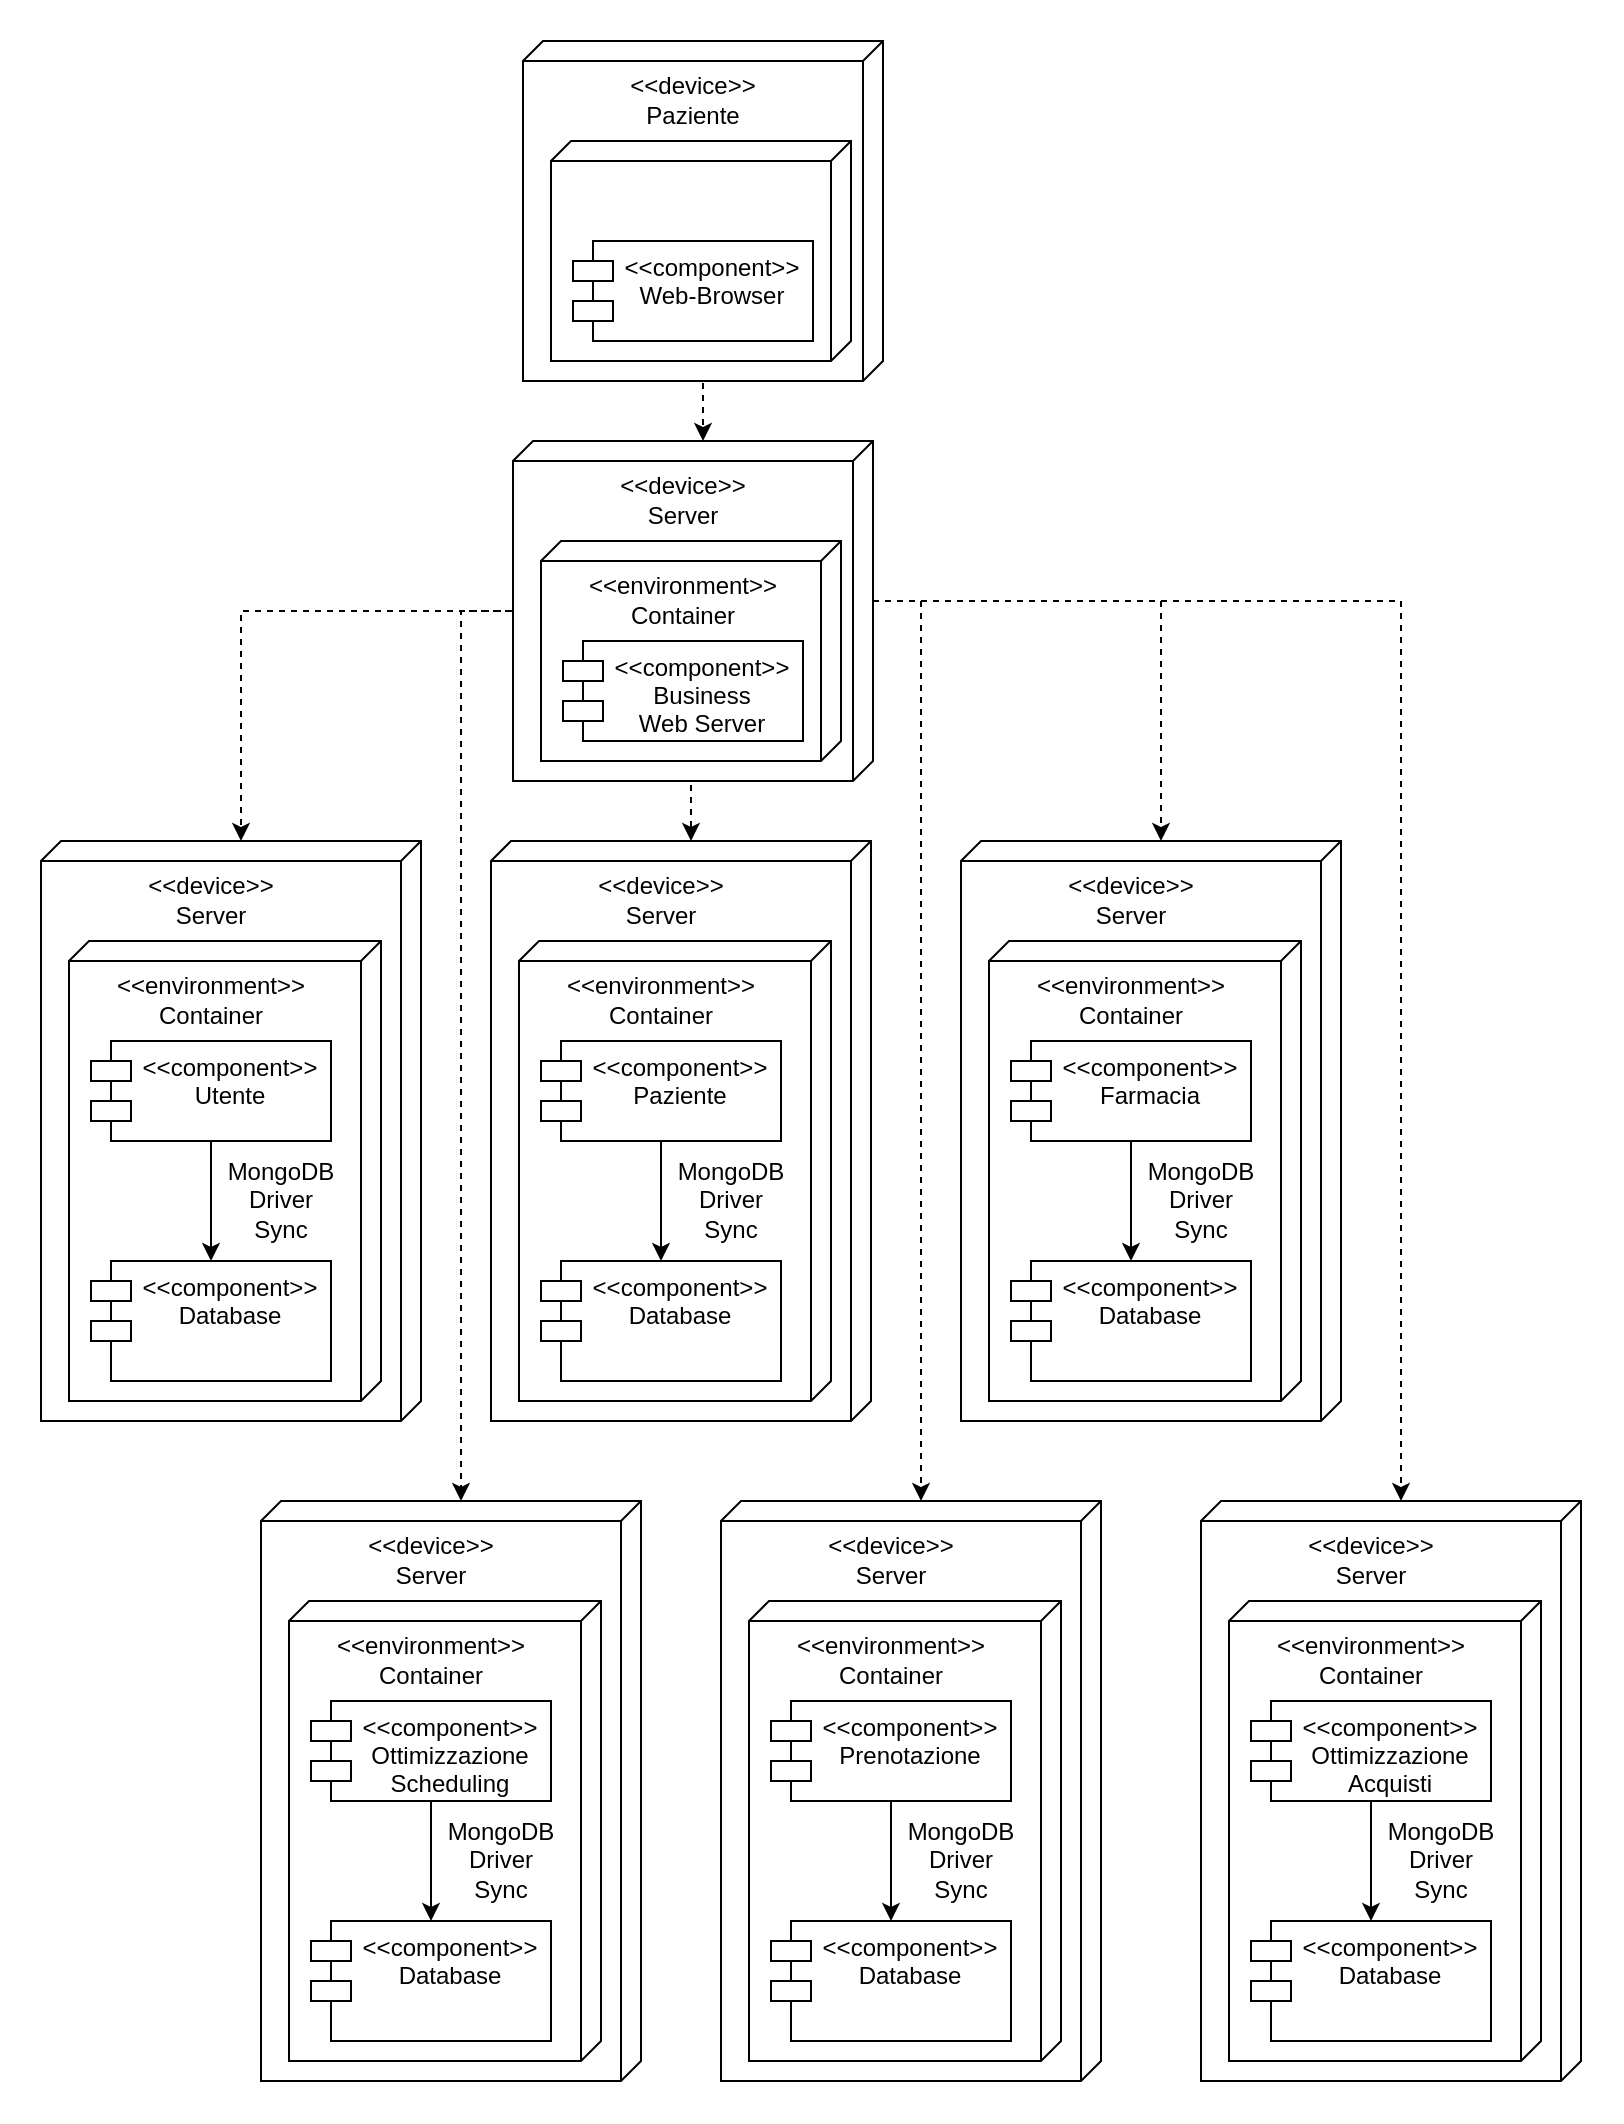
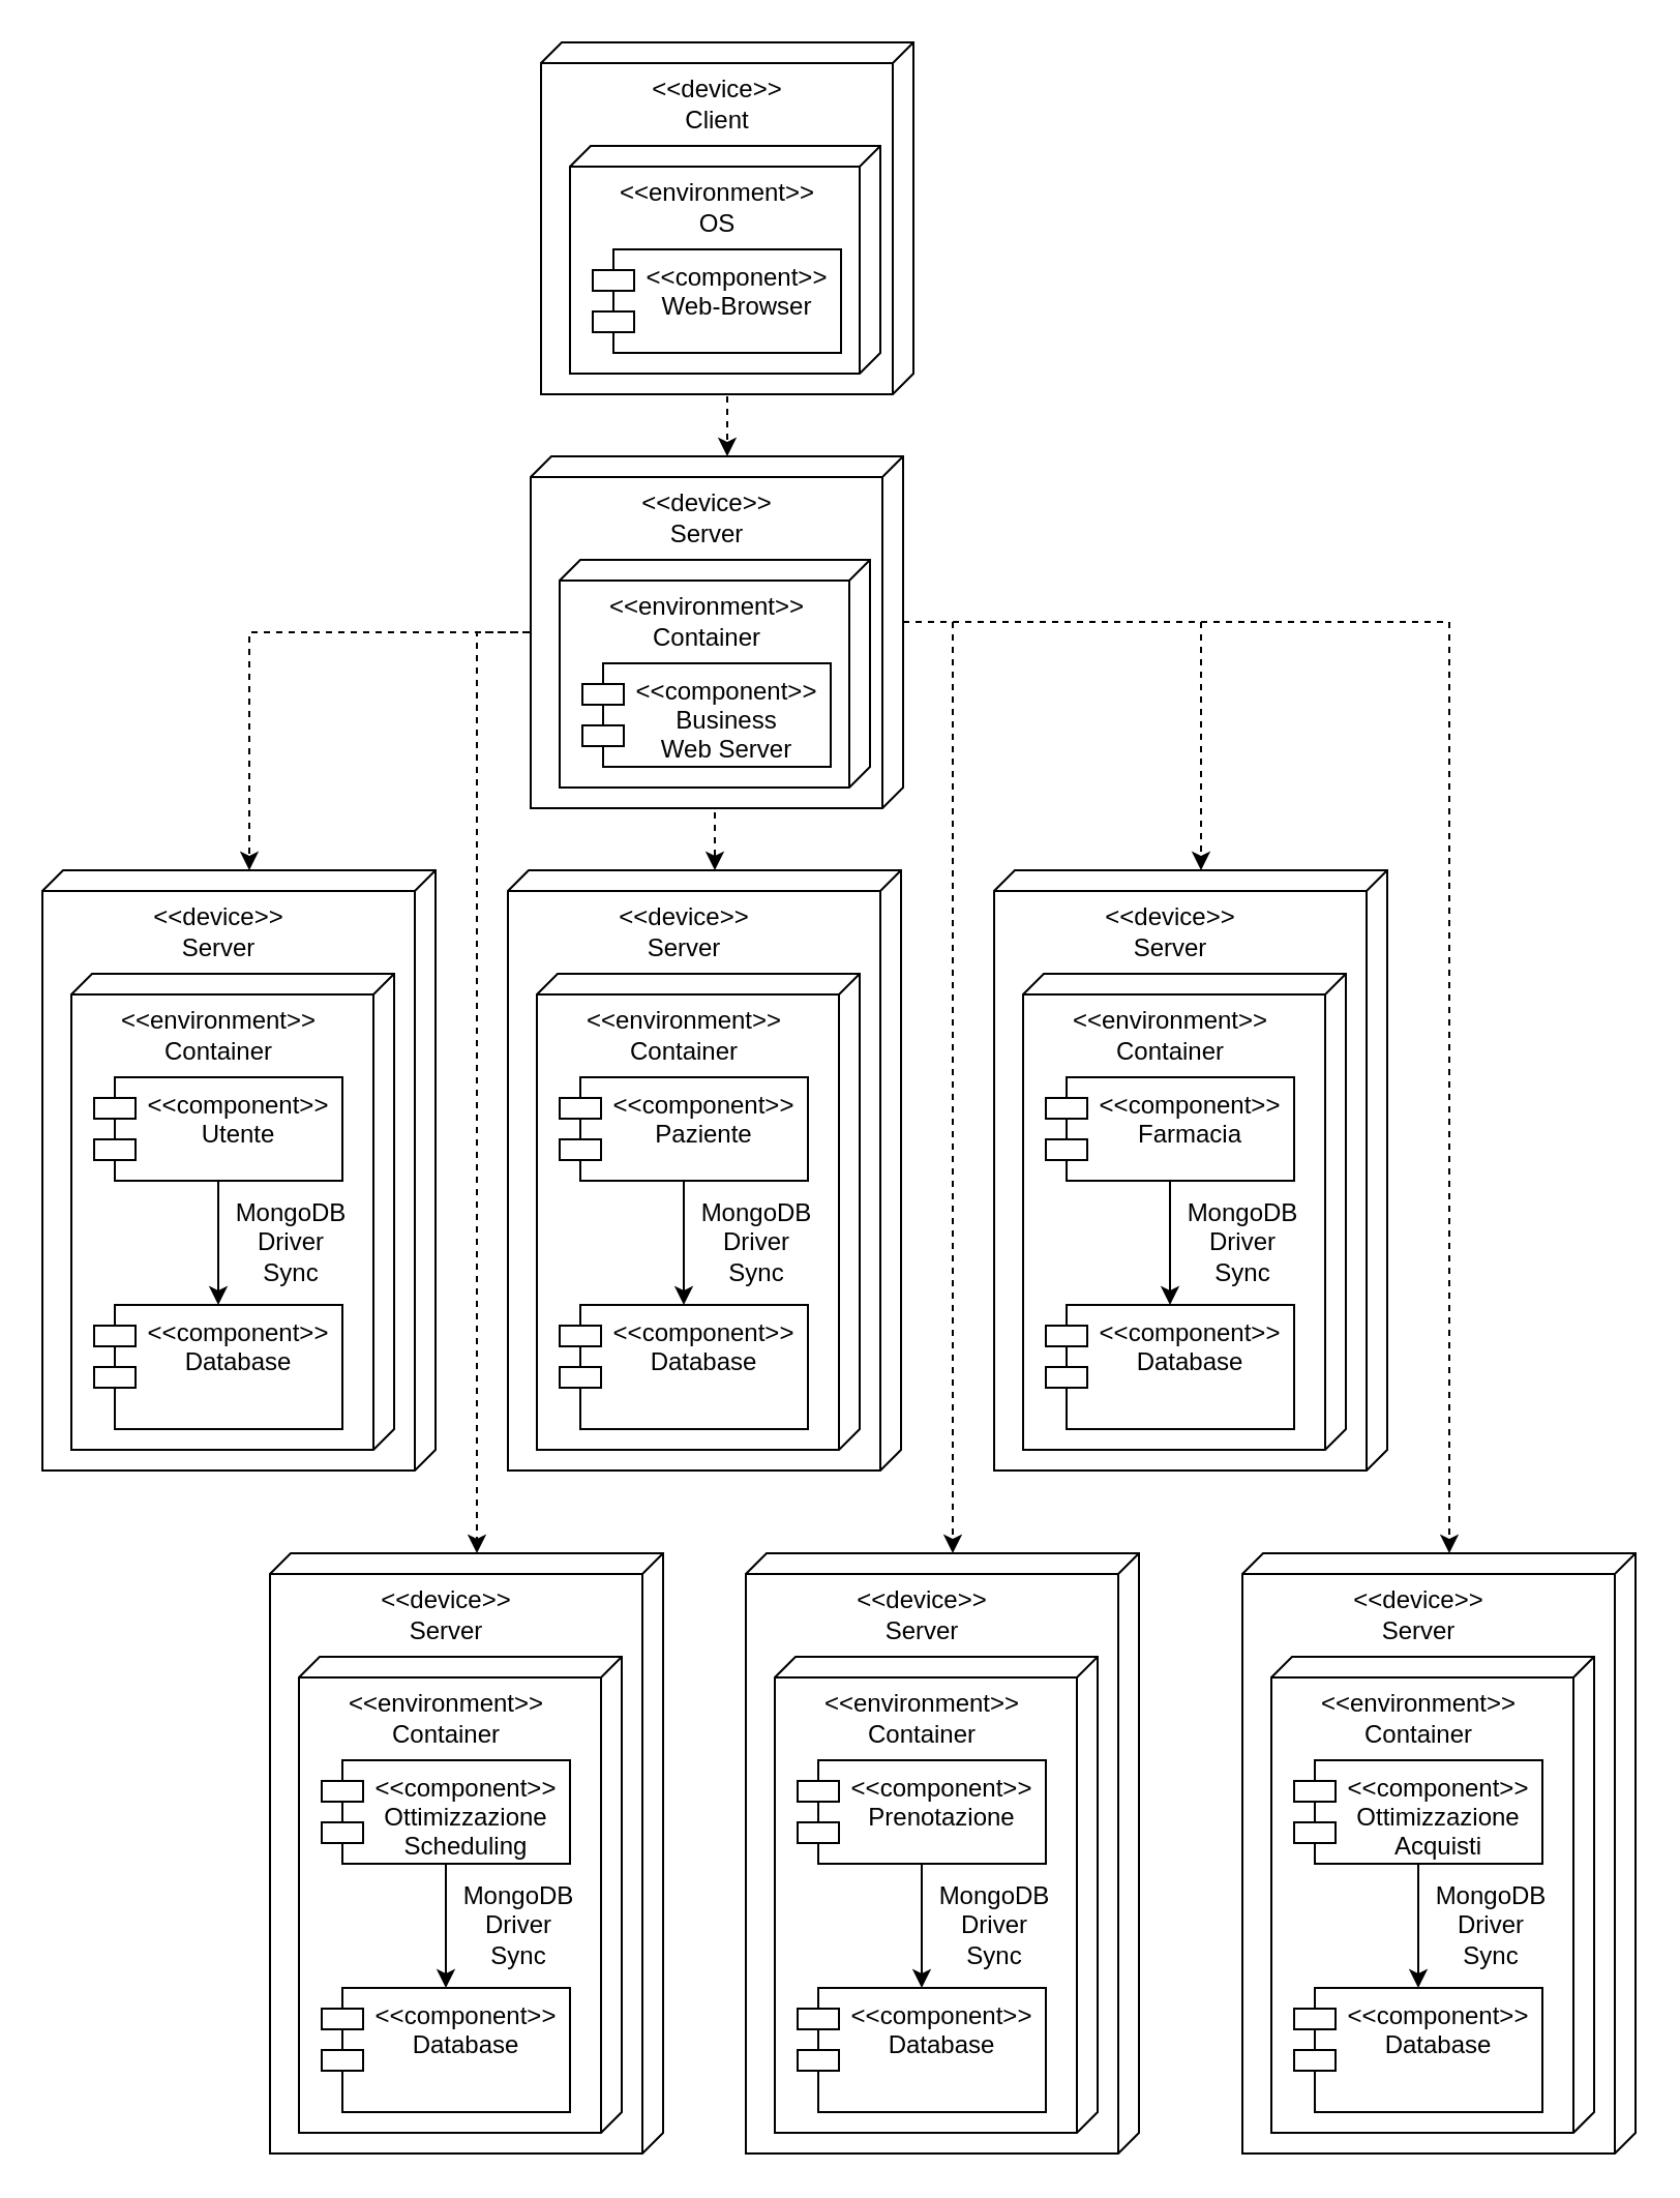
- <mxCell id="14" value="&amp;lt;&amp;lt;device&amp;gt;&amp;gt;&lt;br&gt;Paziente" style="text;html=1;align=center;verticalAlign=middle;resizable=0;points=[];autosize=1;strokeColor=none;fillColor=none;" parent="11" vertex="1"><mxGeometry x="40" y="10" width="90" height="40" as="geometry" /></mxCell>
+ <mxCell id="14" value="&amp;lt;&amp;lt;device&amp;gt;&amp;gt;&lt;br&gt;Client" style="text;html=1;align=center;verticalAlign=middle;resizable=0;points=[];autosize=1;strokeColor=none;fillColor=none;" parent="11" vertex="1"><mxGeometry x="40" y="10" width="90" height="40" as="geometry" /></mxCell>
+ <mxCell id="15" value="&amp;lt;&amp;lt;environment&amp;gt;&amp;gt;&lt;br&gt;OS" style="text;html=1;align=center;verticalAlign=middle;resizable=0;points=[];autosize=1;strokeColor=none;fillColor=none;" parent="11" vertex="1"><mxGeometry x="25" y="60" width="120" height="40" as="geometry" /></mxCell>
